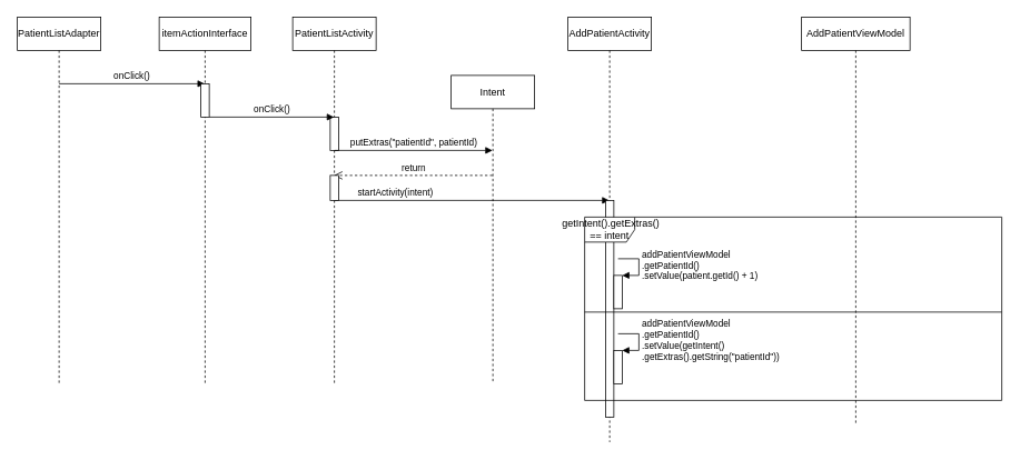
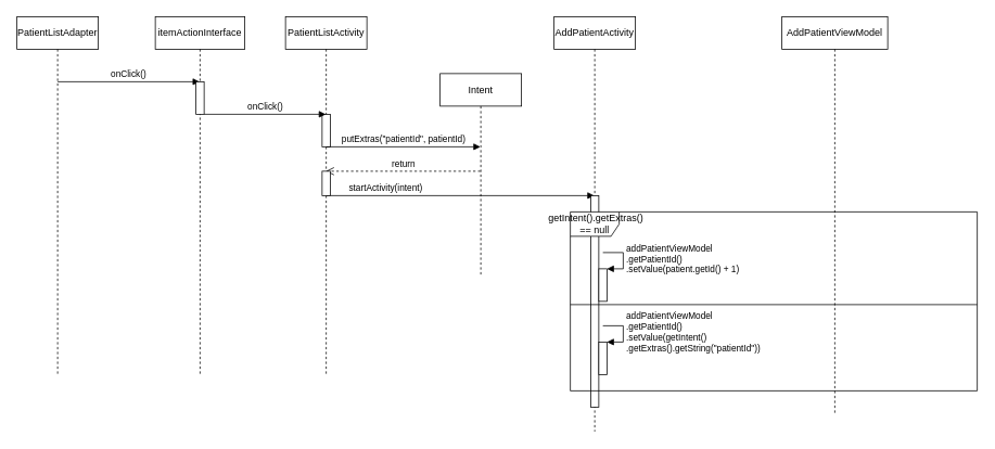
- <mxCell id="13" value="Intent" style="shape=umlLifeline;perimeter=lifelinePerimeter;whiteSpace=wrap;html=1;container=1;collapsible=0;recursiveResize=0;outlineConnect=0;" vertex="1" parent="1"><mxGeometry x="540" y="90" width="100" height="370" as="geometry" /></mxCell>
+ <mxCell id="13" value="Intent" style="shape=umlLifeline;perimeter=lifelinePerimeter;whiteSpace=wrap;html=1;container=1;collapsible=0;recursiveResize=0;outlineConnect=0;" vertex="1" parent="1"><mxGeometry x="540" y="90" width="100" height="250" as="geometry" /></mxCell>
- <mxCell id="16" value="&amp;nbsp;getIntent().getExtras() == intent" style="shape=umlFrame;whiteSpace=wrap;html=1;" vertex="1" parent="1"><mxGeometry x="700" y="260" width="500" height="220" as="geometry" /></mxCell>
+ <mxCell id="16" value="&amp;nbsp;getIntent().getExtras() == null" style="shape=umlFrame;whiteSpace=wrap;html=1;" vertex="1" parent="1"><mxGeometry x="700" y="260" width="500" height="220" as="geometry" /></mxCell>
